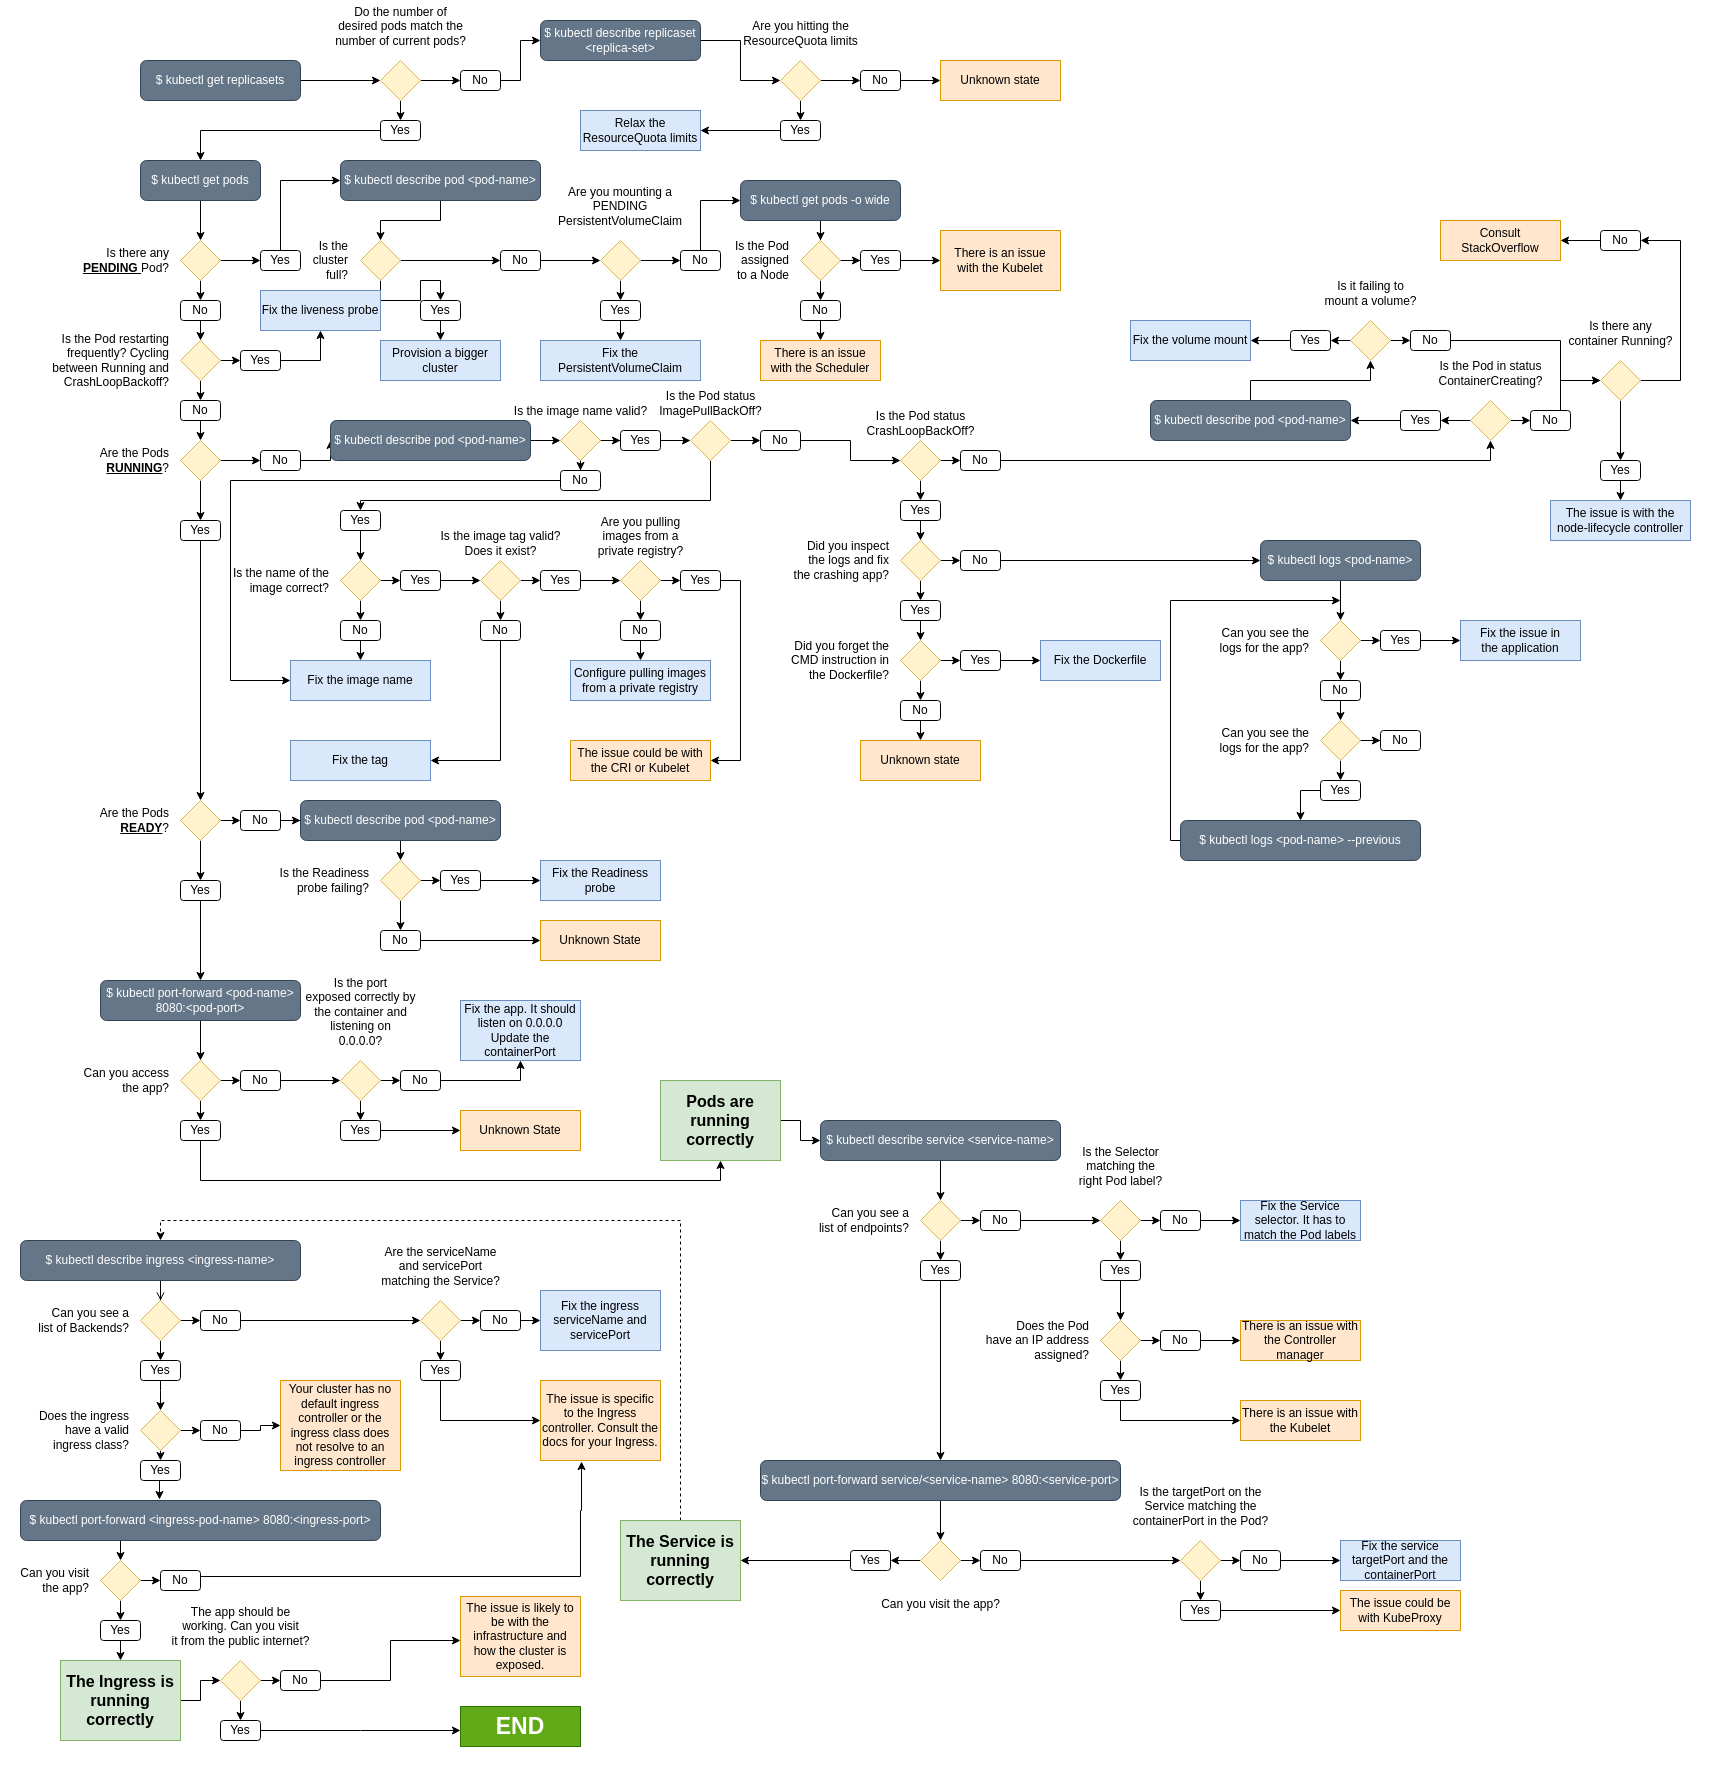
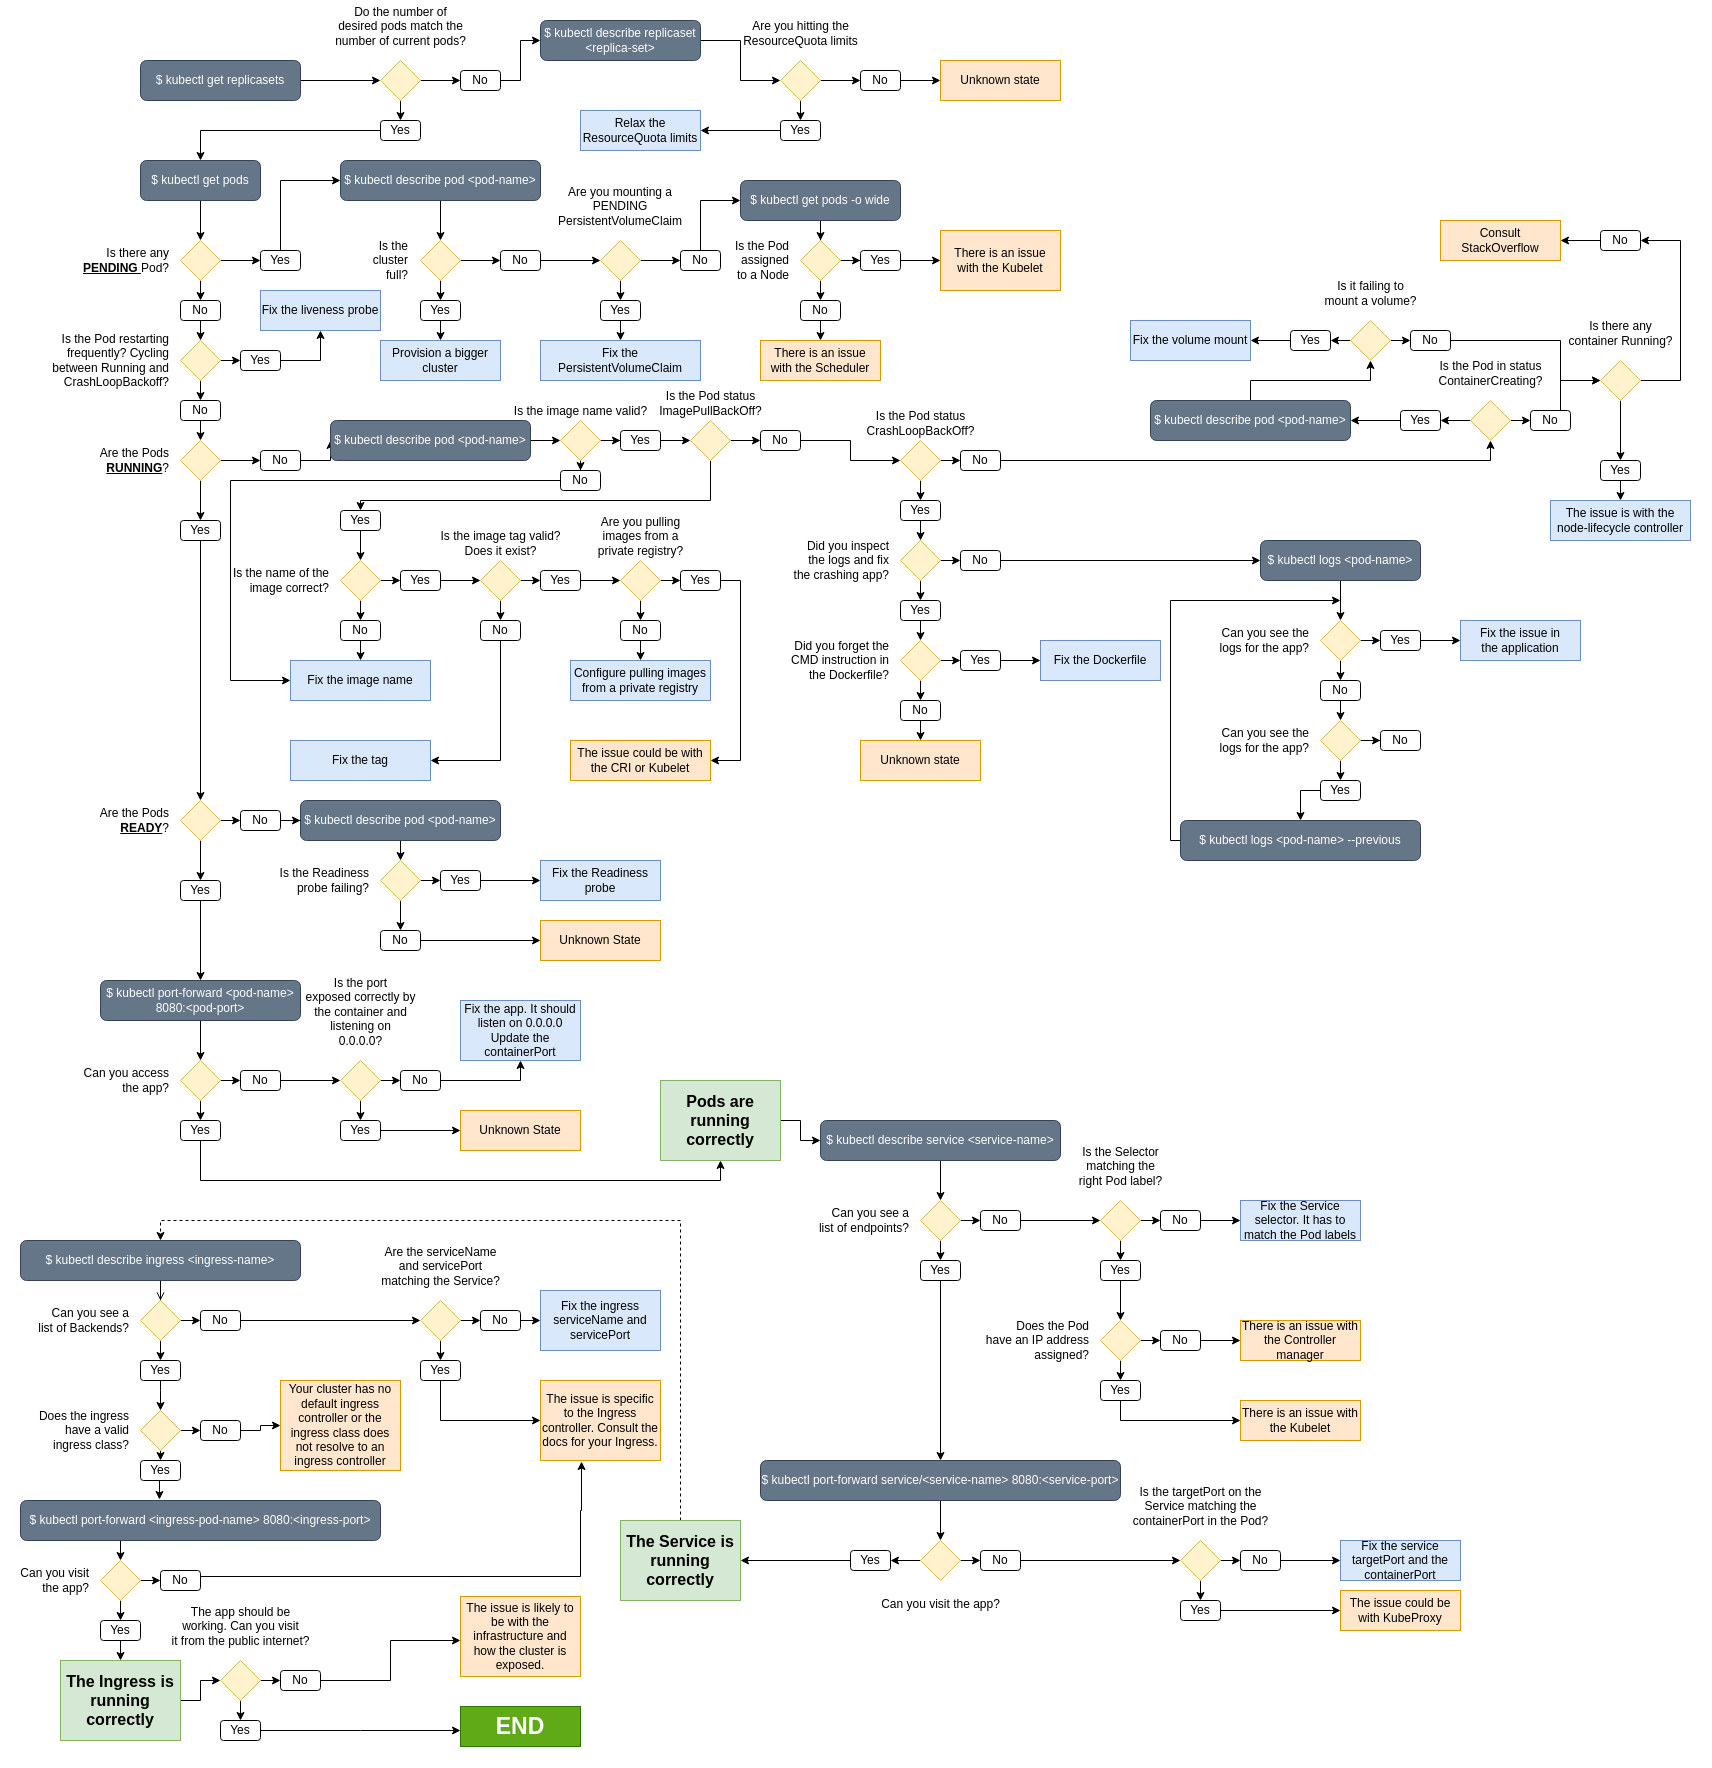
- <mxCell id="27" value="&lt;div&gt;Is the cluster full?&lt;br&gt;&lt;/div&gt;" style="rhombus;whiteSpace=wrap;html=1;spacingLeft=0;align=right;fillColor=#fff2cc;strokeColor=#d6b656;labelPosition=left;verticalLabelPosition=middle;verticalAlign=middle;spacingRight=10;" parent="1" vertex="1"><mxGeometry x="360" y="240" width="40" height="40" as="geometry" /></mxCell>
+ <mxCell id="27" value="&lt;div&gt;Is the cluster full?&lt;br&gt;&lt;/div&gt;" style="rhombus;whiteSpace=wrap;html=1;spacingLeft=0;align=right;fillColor=#fff2cc;strokeColor=#d6b656;labelPosition=left;verticalLabelPosition=middle;verticalAlign=middle;spacingRight=10;" parent="1" vertex="1"><mxGeometry x="420" y="240" width="40" height="40" as="geometry" /></mxCell>
